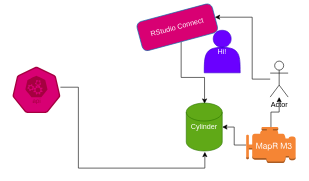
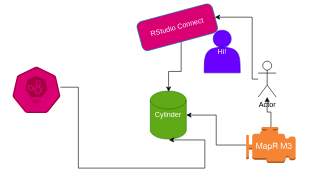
- <mxCell id="6" value="Actor" style="shape=umlActor;verticalLabelPosition=bottom;verticalAlign=top;html=1;outlineConnect=0;" parent="1" vertex="1"><mxGeometry x="450" y="101.46" width="30" height="60" as="geometry" /></mxCell>
+ <mxCell id="6" value="Actor" style="shape=umlActor;verticalLabelPosition=bottom;verticalAlign=top;html=1;outlineConnect=0;" parent="1" vertex="1"><mxGeometry x="430" y="101.46" width="30" height="60" as="geometry" /></mxCell>
- <mxCell id="4" value="Cylinder" style="shape=cylinder2;whiteSpace=wrap;html=1;boundedLbl=1;backgroundOutline=1;size=15;fillColor=#60a917;strokeColor=#2D7600;fontColor=#ffffff;" parent="1" vertex="1"><mxGeometry x="310" y="171.46" width="60" height="80" as="geometry" /></mxCell>
+ <mxCell id="4" value="Cylinder" style="shape=cylinder2;whiteSpace=wrap;html=1;boundedLbl=1;backgroundOutline=1;size=15;fillColor=#60a917;strokeColor=#2D7600;fontColor=#ffffff;" parent="1" vertex="1"><mxGeometry x="250" y="151.46" width="60" height="80" as="geometry" /></mxCell>
